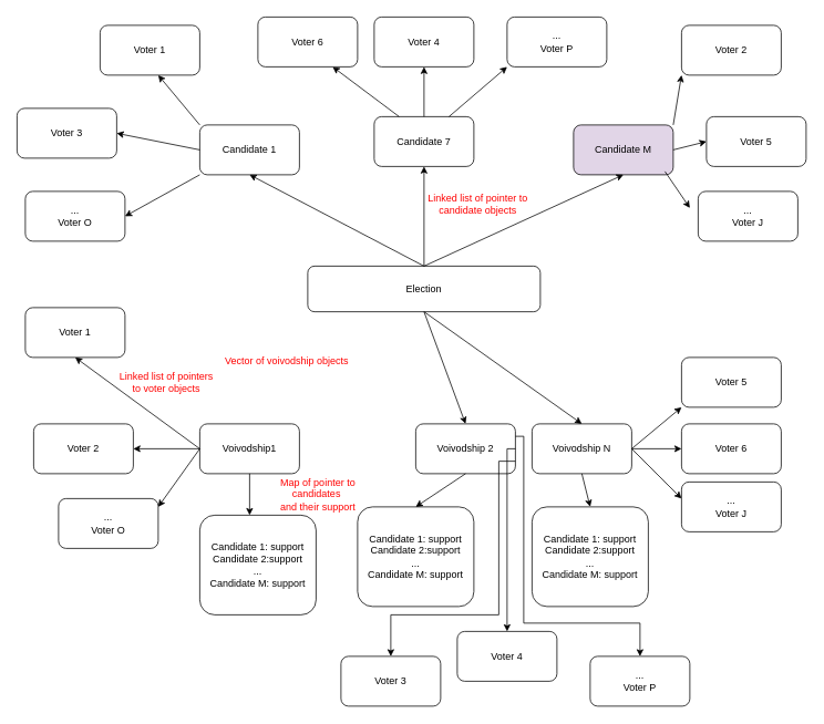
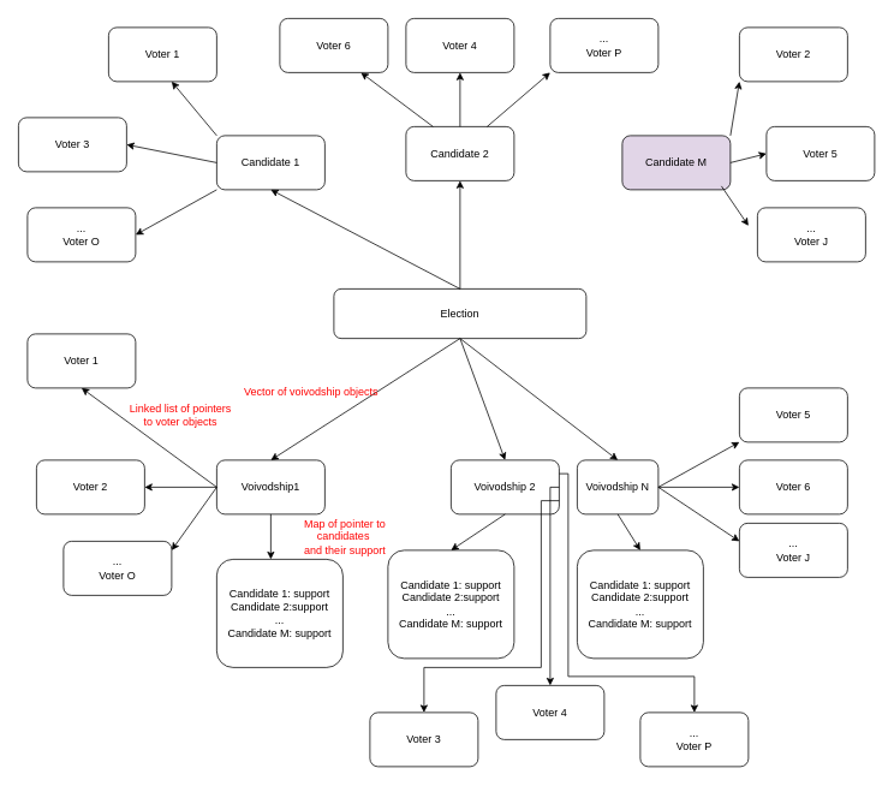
- <mxCell id="11" value="Candidate 7" style="rounded=1;whiteSpace=wrap;html=1;" parent="1" vertex="1"><mxGeometry x="450" y="140" width="120" height="60" as="geometry" /></mxCell>
+ <mxCell id="11" value="Candidate 2" style="rounded=1;whiteSpace=wrap;html=1;" parent="1" vertex="1"><mxGeometry x="450" y="140" width="120" height="60" as="geometry" /></mxCell>
- <mxCell id="16" value="&lt;font style=&quot;color: rgb(255, 0, 0);&quot;&gt;Linked list of pointer to candidate objects&lt;/font&gt;" style="text;html=1;align=center;verticalAlign=middle;whiteSpace=wrap;rounded=0;" parent="1" vertex="1"><mxGeometry x="500" y="220" width="150" height="50" as="geometry" /></mxCell>
- <mxCell id="15" value="" style="endArrow=classic;html=1;rounded=0;exitX=0.5;exitY=0;exitDx=0;exitDy=0;entryX=0.5;entryY=1;entryDx=0;entryDy=0;" parent="1" source="2" target="12" edge="1"><mxGeometry width="50" height="50" relative="1" as="geometry"><mxPoint x="550" y="300" as="sourcePoint" /><mxPoint x="600" y="250" as="targetPoint" /></mxGeometry></mxCell>
+ <mxCell id="3" value="" style="endArrow=classic;html=1;rounded=0;exitX=0.5;exitY=1;exitDx=0;exitDy=0;entryX=0.5;entryY=0;entryDx=0;entryDy=0;" parent="1" source="2" target="4" edge="1"><mxGeometry width="50" height="50" relative="1" as="geometry"><mxPoint x="500" y="270" as="sourcePoint" /><mxPoint x="420" y="190" as="targetPoint" /></mxGeometry></mxCell>
- <mxCell id="7" value="Voivodship N" style="rounded=1;whiteSpace=wrap;html=1;" parent="1" vertex="1"><mxGeometry x="640" y="510" width="120" height="60" as="geometry" /></mxCell>
+ <mxCell id="7" value="Voivodship N" style="rounded=1;whiteSpace=wrap;html=1;" parent="1" vertex="1"><mxGeometry x="640" y="510" width="90" height="60" as="geometry" /></mxCell>
